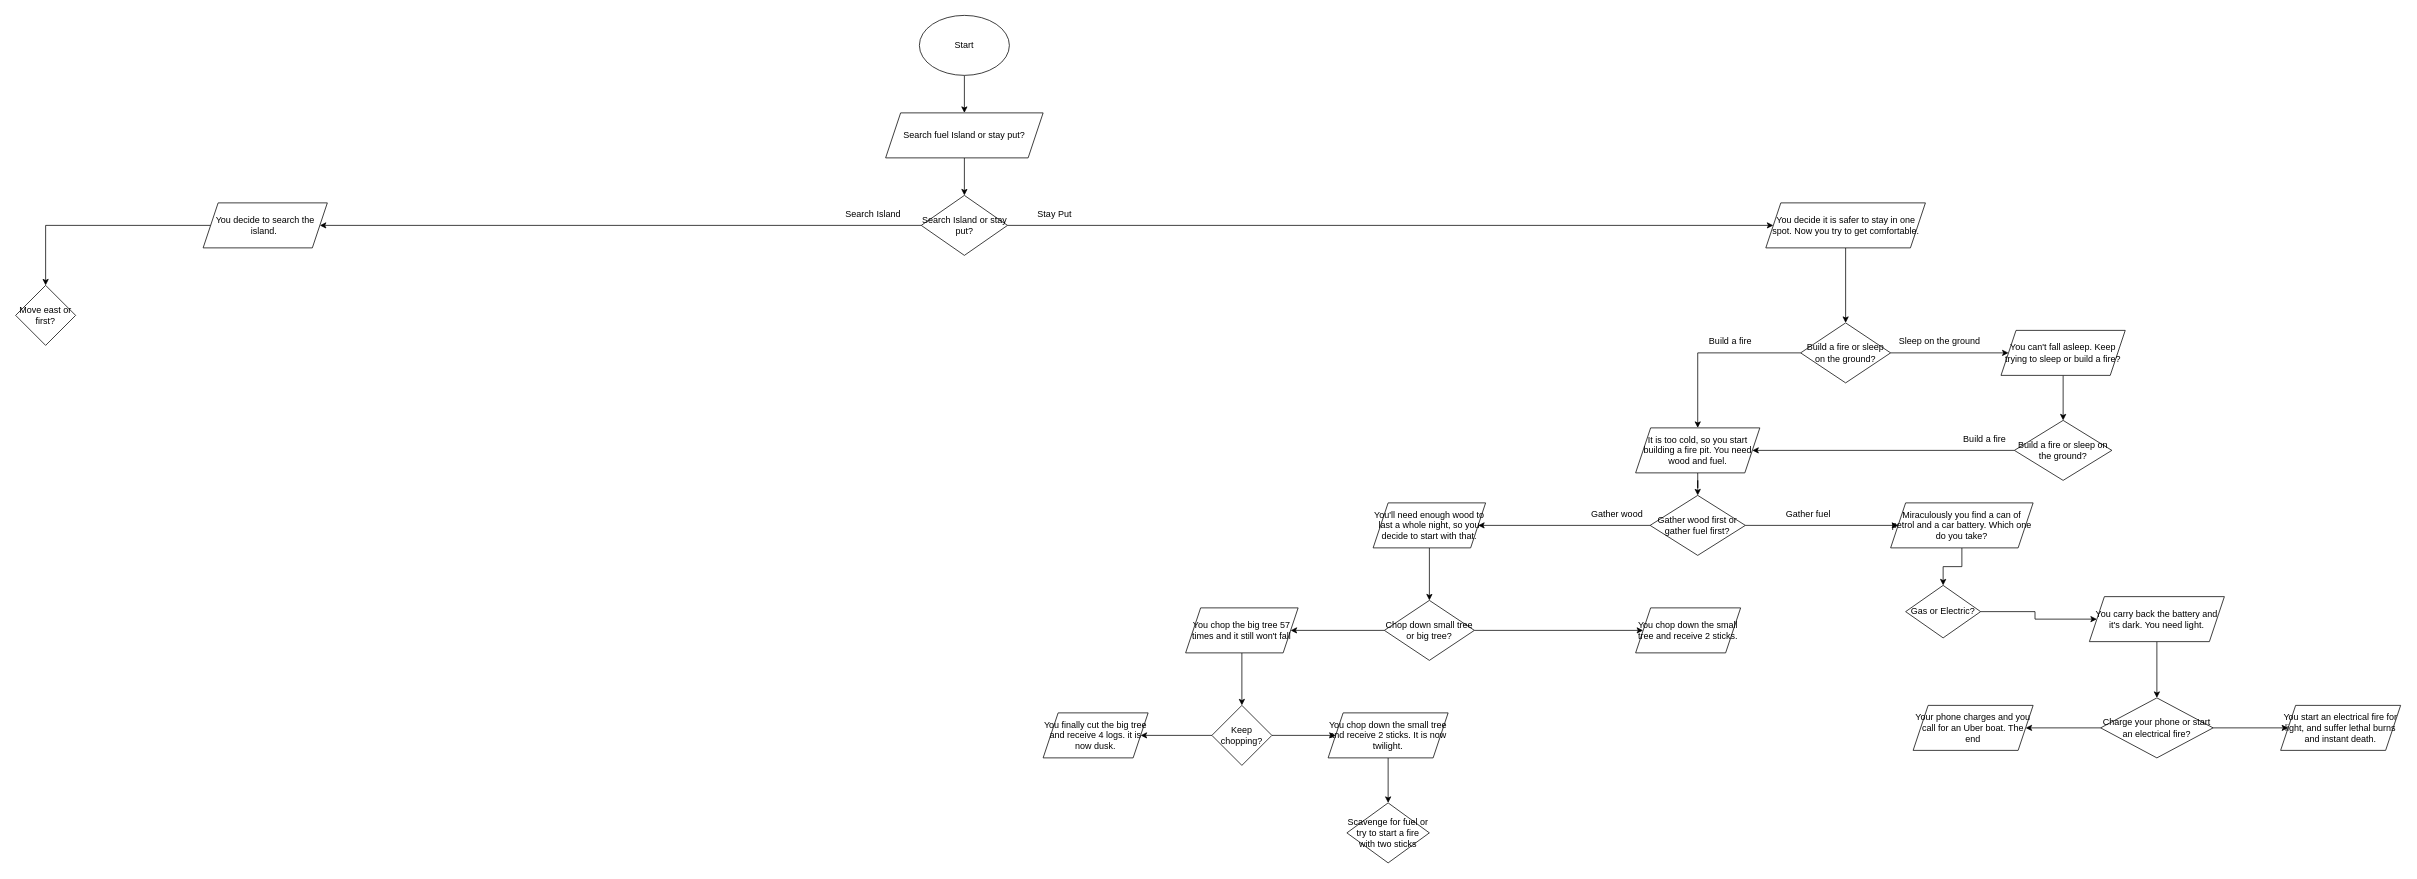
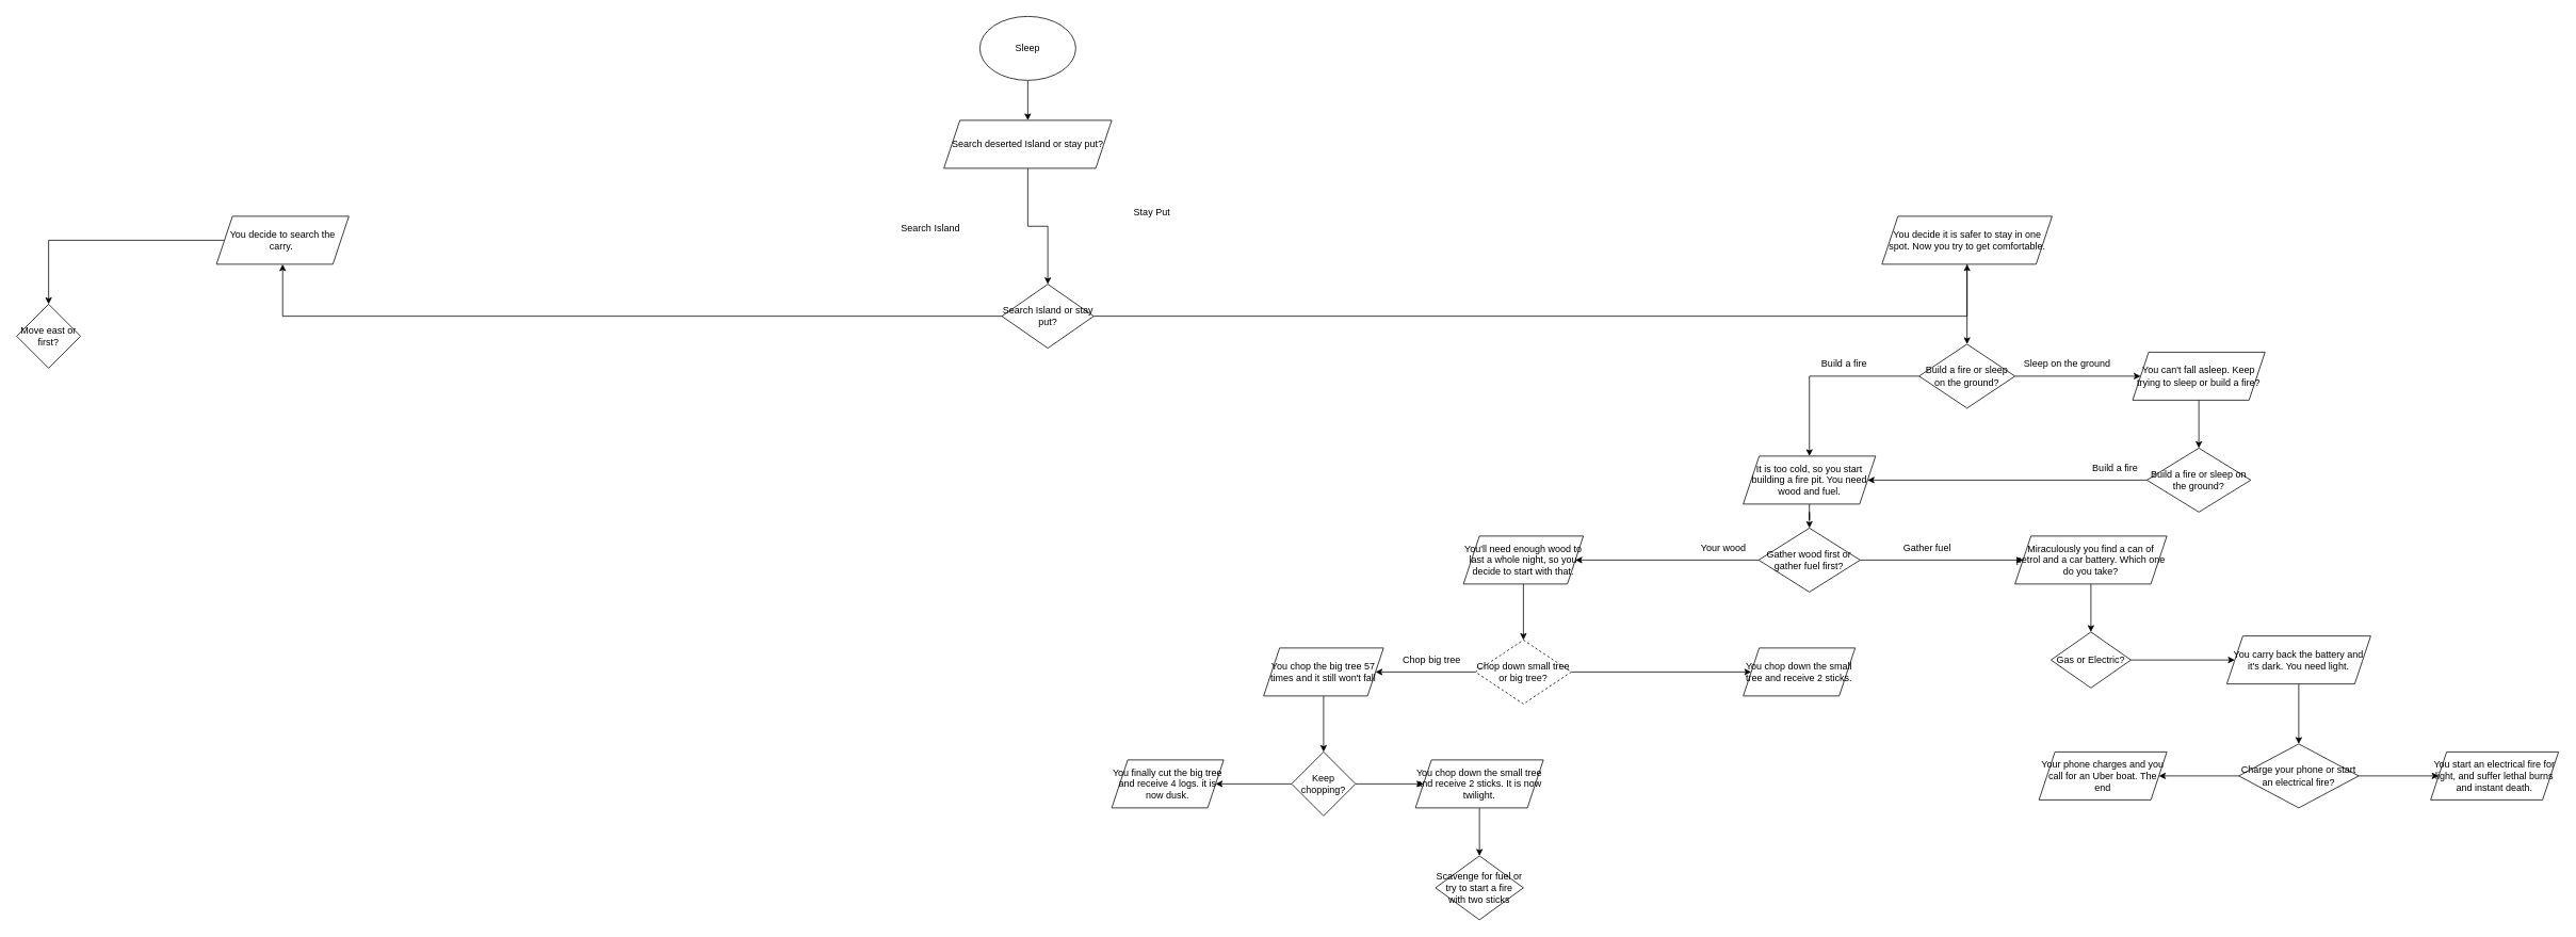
- <mxCell id="3" value="Start" style="ellipse;whiteSpace=wrap;html=1;" parent="1" vertex="1"><mxGeometry x="1225" y="20" width="120" height="80" as="geometry" /></mxCell>
+ <mxCell id="3" value="Sleep" style="ellipse;whiteSpace=wrap;html=1;" parent="1" vertex="1"><mxGeometry x="1225" y="20" width="120" height="80" as="geometry" /></mxCell>
- <mxCell id="5" value="Search fuel Island or stay put?" style="shape=parallelogram;perimeter=parallelogramPerimeter;whiteSpace=wrap;html=1;fixedSize=1;" parent="1" vertex="1"><mxGeometry x="1180" y="150" width="210" height="60" as="geometry" /></mxCell>
+ <mxCell id="5" value="Search deserted Island or stay put?" style="shape=parallelogram;perimeter=parallelogramPerimeter;whiteSpace=wrap;html=1;fixedSize=1;" parent="1" vertex="1"><mxGeometry x="1180" y="150" width="210" height="60" as="geometry" /></mxCell>
- <mxCell id="17" value="Stay Put" style="text;html=1;align=center;verticalAlign=middle;resizable=0;points=[];autosize=1;strokeColor=none;fillColor=none;" vertex="1" parent="1"><mxGeometry x="1370" y="270" width="70" height="30" as="geometry" /></mxCell>
+ <mxCell id="17" value="Stay Put" style="text;html=1;align=center;verticalAlign=middle;resizable=0;points=[];autosize=1;strokeColor=none;fillColor=none;" vertex="1" parent="1"><mxGeometry x="1405" y="250" width="70" height="30" as="geometry" /></mxCell>
- <mxCell id="7" value="You decide to search the island.&amp;nbsp;" style="shape=parallelogram;perimeter=parallelogramPerimeter;whiteSpace=wrap;html=1;fixedSize=1;" parent="1" vertex="1"><mxGeometry x="270" y="270" width="165.62" height="60" as="geometry" /></mxCell>
+ <mxCell id="7" value="You decide to search the carry.&amp;nbsp;" style="shape=parallelogram;perimeter=parallelogramPerimeter;whiteSpace=wrap;html=1;fixedSize=1;" parent="1" vertex="1"><mxGeometry x="270" y="270" width="165.62" height="60" as="geometry" /></mxCell>
- <mxCell id="14" value="Search Island or stay put?" style="rhombus;whiteSpace=wrap;html=1;" parent="1" vertex="1"><mxGeometry x="1227.5" y="260" width="115" height="80" as="geometry" /></mxCell>
+ <mxCell id="14" value="Search Island or stay put?" style="rhombus;whiteSpace=wrap;html=1;" parent="1" vertex="1"><mxGeometry x="1252.5" y="355" width="115" height="80" as="geometry" /></mxCell>
- <mxCell id="39" value="Gather wood" style="text;html=1;align=center;verticalAlign=middle;resizable=0;points=[];autosize=1;strokeColor=none;fillColor=none;" vertex="1" parent="1"><mxGeometry x="2110" y="670" width="90" height="30" as="geometry" /></mxCell>
+ <mxCell id="39" value="Your wood" style="text;html=1;align=center;verticalAlign=middle;resizable=0;points=[];autosize=1;strokeColor=none;fillColor=none;" vertex="1" parent="1"><mxGeometry x="2110" y="670" width="90" height="30" as="geometry" /></mxCell>
- <mxCell id="50" value="Gas or Electric?" style="rhombus;whiteSpace=wrap;html=1;" vertex="1" parent="1"><mxGeometry x="2540" y="780" width="100" height="70" as="geometry" /></mxCell>
+ <mxCell id="50" value="Gas or Electric?" style="rhombus;whiteSpace=wrap;html=1;" vertex="1" parent="1"><mxGeometry x="2565" y="790" width="100" height="70" as="geometry" /></mxCell>
+ <mxCell id="40" value="Chop big tree" style="text;html=1;align=center;verticalAlign=middle;resizable=0;points=[];autosize=1;strokeColor=none;fillColor=none;" vertex="1" parent="1"><mxGeometry x="1740" y="810" width="100" height="30" as="geometry" /></mxCell>
- <mxCell id="35" value="Chop down small tree or big tree?" style="rhombus;whiteSpace=wrap;html=1;" vertex="1" parent="1"><mxGeometry x="1845" y="800" width="120" height="80" as="geometry" /></mxCell>
+ <mxCell id="35" value="Chop down small tree or big tree?" style="rhombus;whiteSpace=wrap;html=1;dashed=1;" vertex="1" parent="1"><mxGeometry x="1845" y="800" width="120" height="80" as="geometry" /></mxCell>
